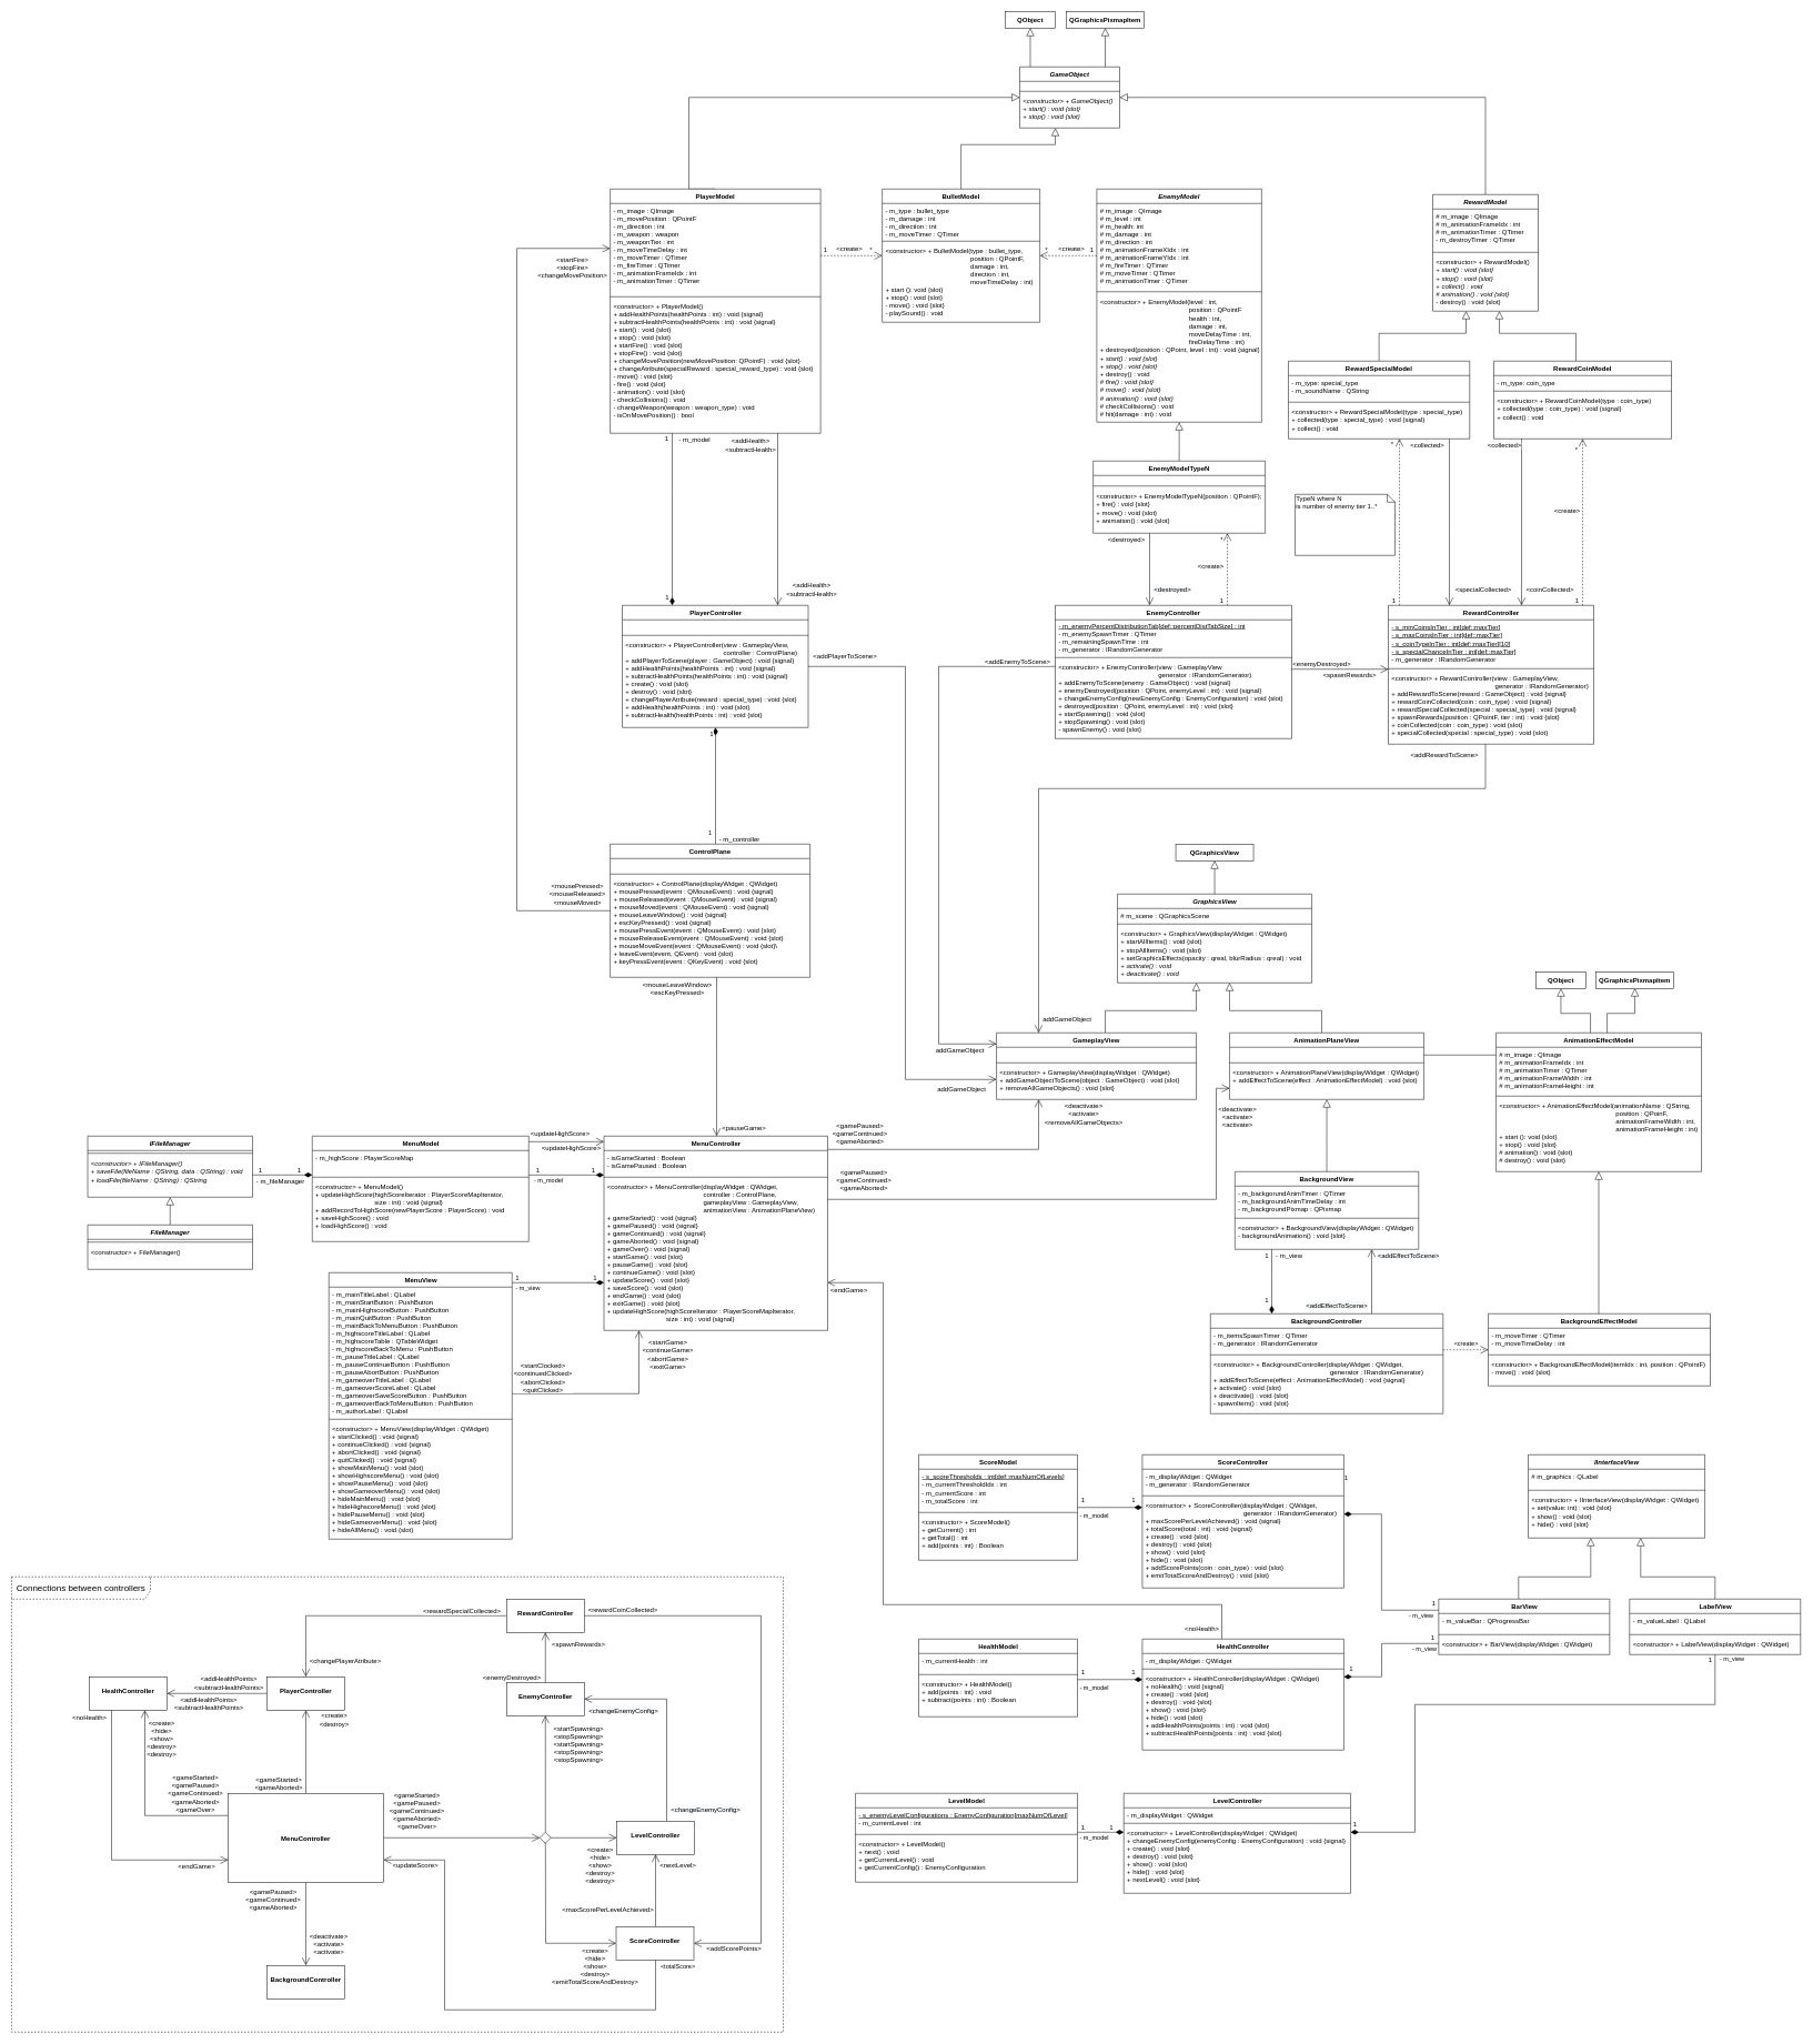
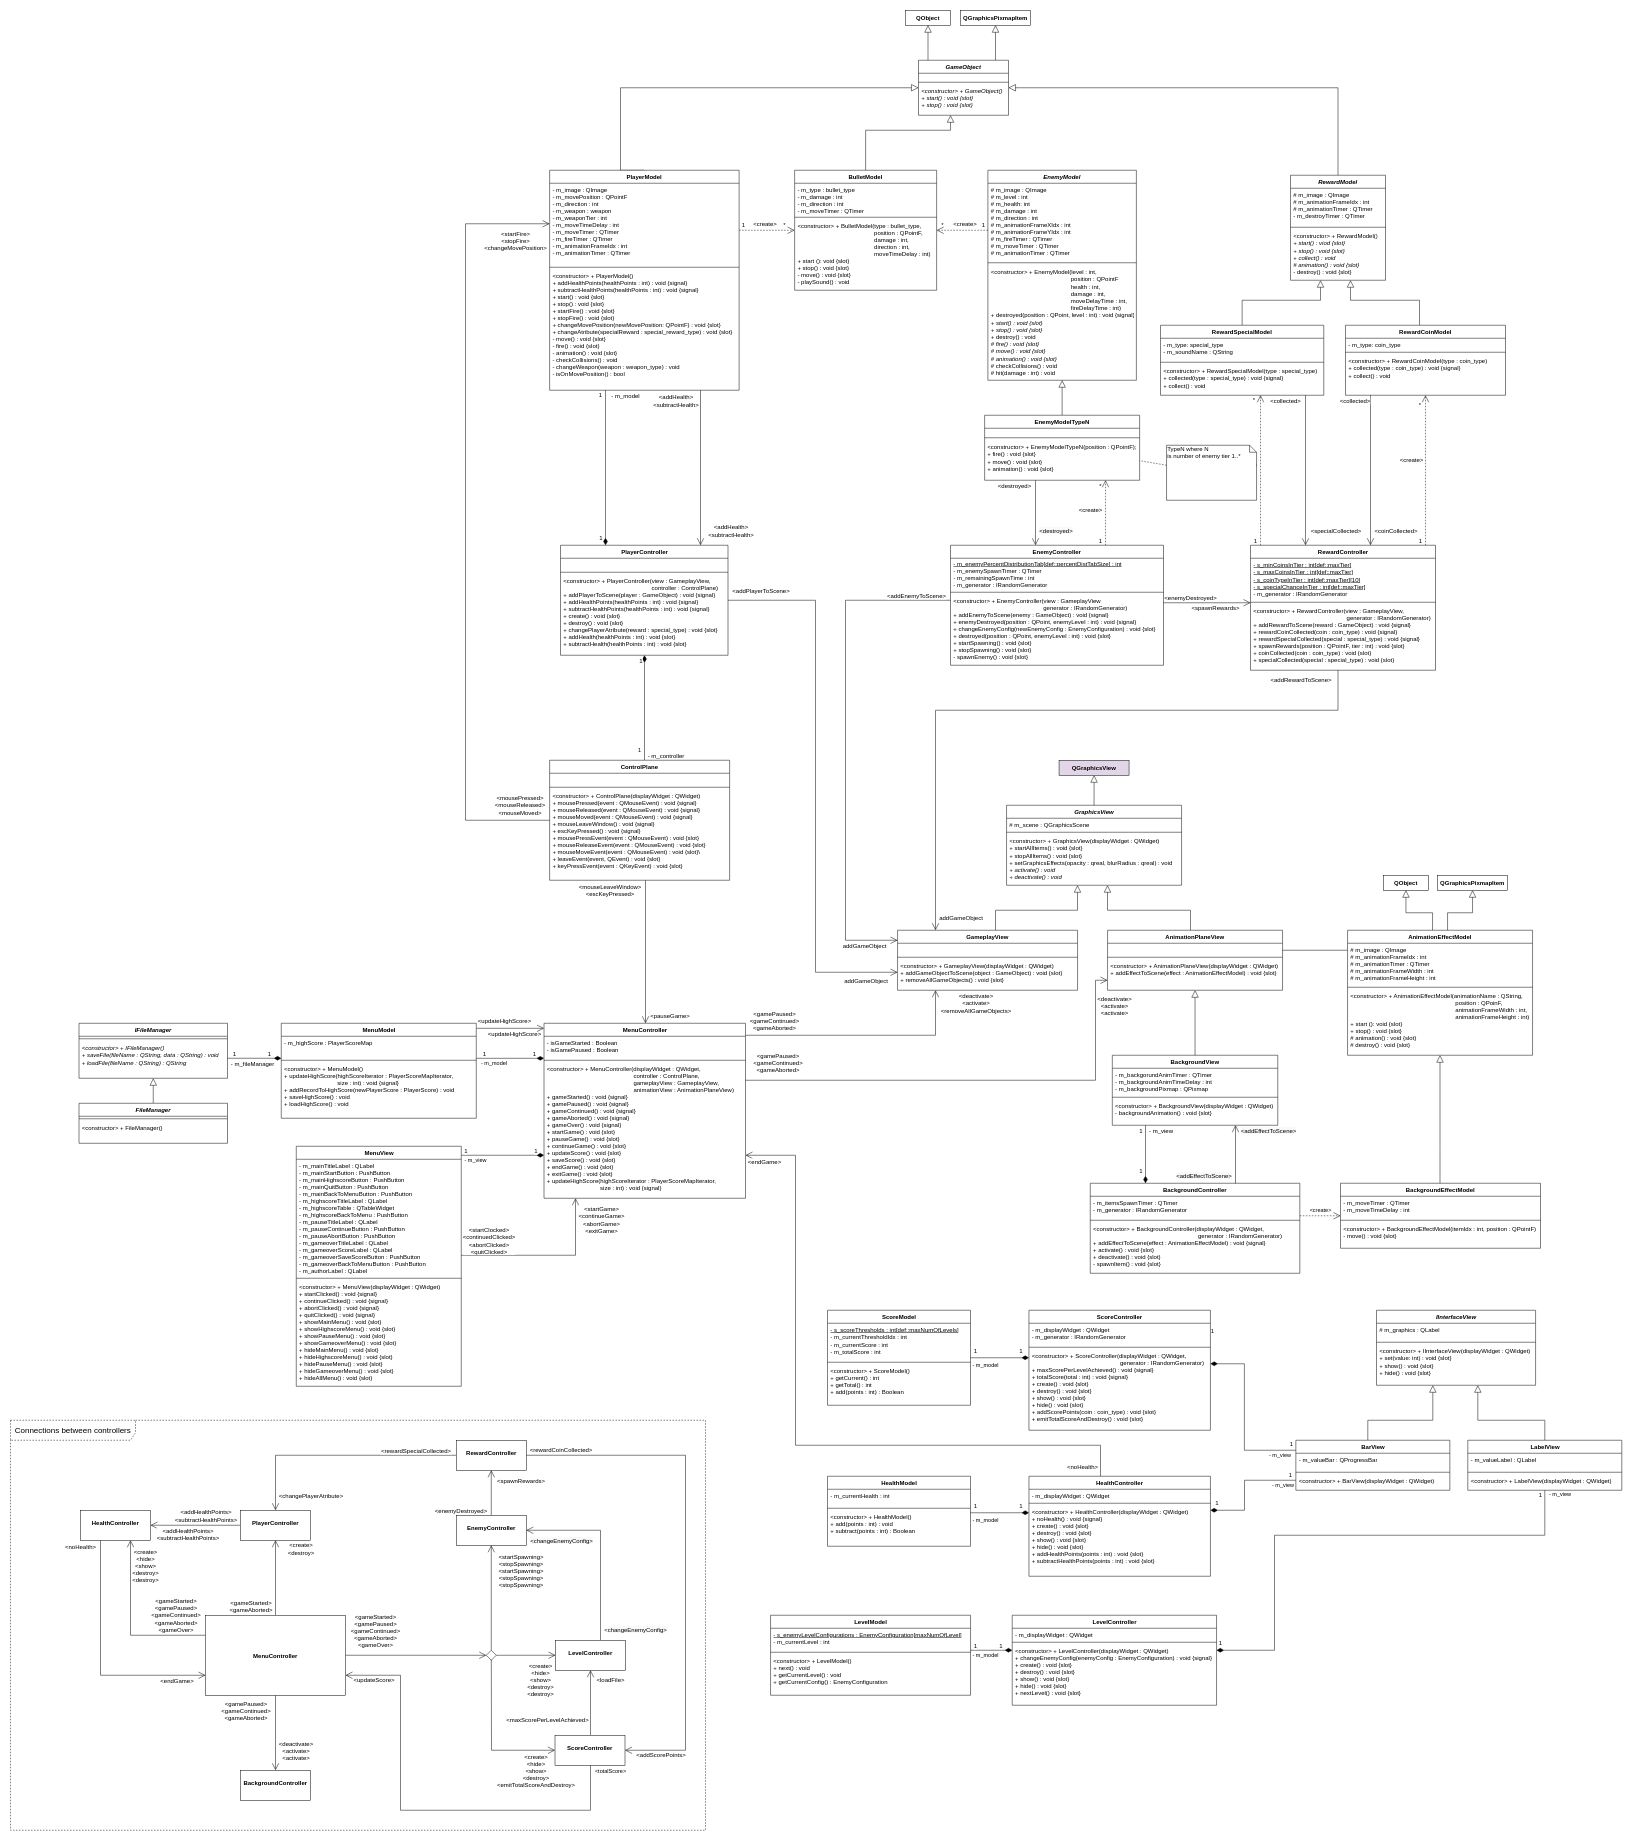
+ <mxCell id="314" style="rounded=0;orthogonalLoop=1;jettySize=auto;html=1;endArrow=none;endFill=0;endSize=12;dashed=1;" parent="1" source="315" target="225" edge="1"><mxGeometry relative="1" as="geometry" /></mxCell>
- <mxCell id="68" value="&lt;b&gt;QGraphicsView&lt;/b&gt;" style="whiteSpace=wrap;html=1;" parent="1" vertex="1"><mxGeometry x="2117.1" y="1520" width="140" height="30" as="geometry" /></mxCell>
+ <mxCell id="68" value="&lt;b&gt;QGraphicsView&lt;/b&gt;" style="whiteSpace=wrap;html=1;fillColor=#e1d5e7;" parent="1" vertex="1"><mxGeometry x="2117.1" y="1520" width="140" height="30" as="geometry" /></mxCell>
- <mxCell id="192" value="&amp;lt;nextLevel&amp;gt;" style="text;html=1;align=center;verticalAlign=middle;resizable=0;points=[];autosize=1;" parent="1" vertex="1"><mxGeometry x="1180" y="3350" width="80" height="20" as="geometry" /></mxCell>
+ <mxCell id="192" value="&amp;lt;loadFile&amp;gt;" style="text;html=1;align=center;verticalAlign=middle;resizable=0;points=[];autosize=1;" parent="1" vertex="1"><mxGeometry x="1180" y="3350" width="80" height="20" as="geometry" /></mxCell>
